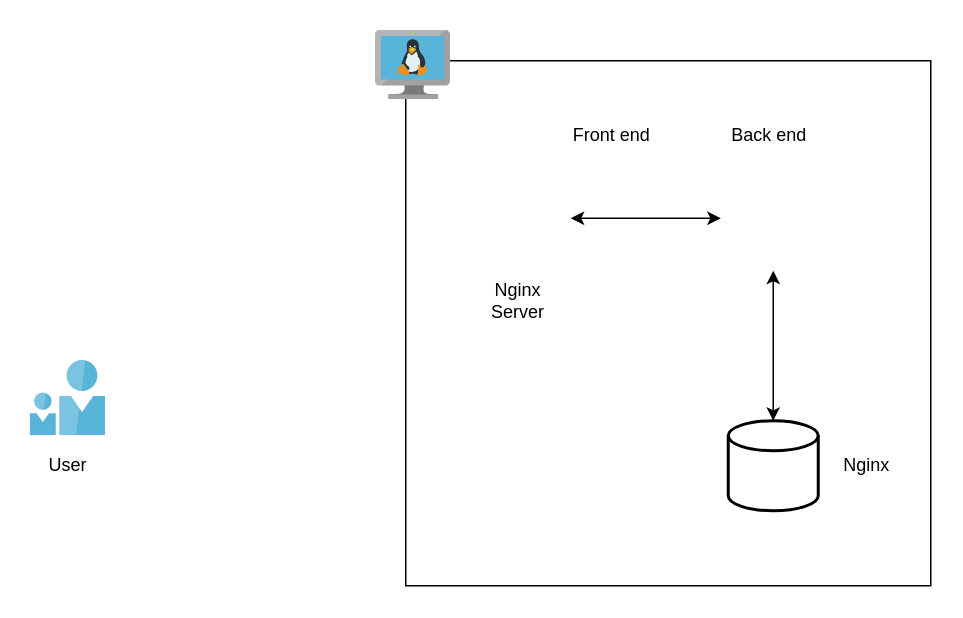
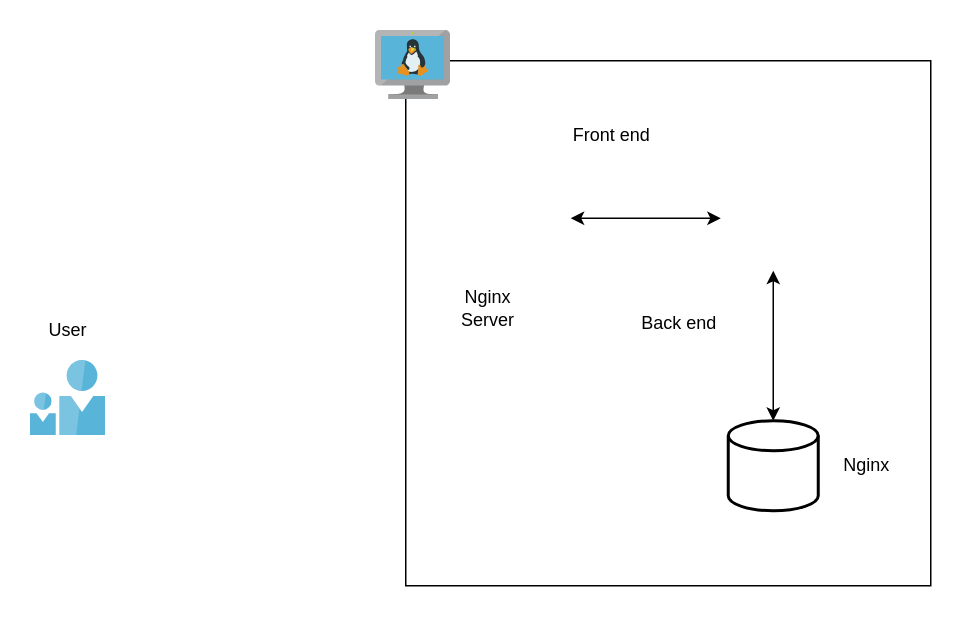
- <mxCell id="12" value="Back end" style="text;html=1;strokeColor=none;fillColor=none;align=center;verticalAlign=middle;whiteSpace=wrap;rounded=0;" parent="2" vertex="1"><mxGeometry x="230" y="60" width="65" height="20" as="geometry" /></mxCell>
+ <mxCell id="12" value="Back end" style="text;html=1;strokeColor=none;fillColor=none;align=center;verticalAlign=middle;whiteSpace=wrap;rounded=0;" parent="2" vertex="1"><mxGeometry x="170" y="185" width="65" height="20" as="geometry" /></mxCell>
- <mxCell id="10" value="Nginx Server" style="text;html=1;strokeColor=none;fillColor=none;align=center;verticalAlign=middle;whiteSpace=wrap;rounded=0;" parent="2" vertex="1"><mxGeometry x="75" y="170" width="40" height="20" as="geometry" /></mxCell>
+ <mxCell id="10" value="Nginx Server" style="text;html=1;strokeColor=none;fillColor=none;align=center;verticalAlign=middle;whiteSpace=wrap;rounded=0;" parent="2" vertex="1"><mxGeometry x="55" y="175" width="40" height="20" as="geometry" /></mxCell>
- <mxCell id="15" value="User" style="text;html=1;strokeColor=none;fillColor=none;align=center;verticalAlign=middle;whiteSpace=wrap;rounded=0;" parent="1" vertex="1"><mxGeometry x="25" y="300" width="40" height="20" as="geometry" /></mxCell>
+ <mxCell id="15" value="User" style="text;html=1;strokeColor=none;fillColor=none;align=center;verticalAlign=middle;whiteSpace=wrap;rounded=0;" parent="1" vertex="1"><mxGeometry x="25" y="210" width="40" height="20" as="geometry" /></mxCell>
